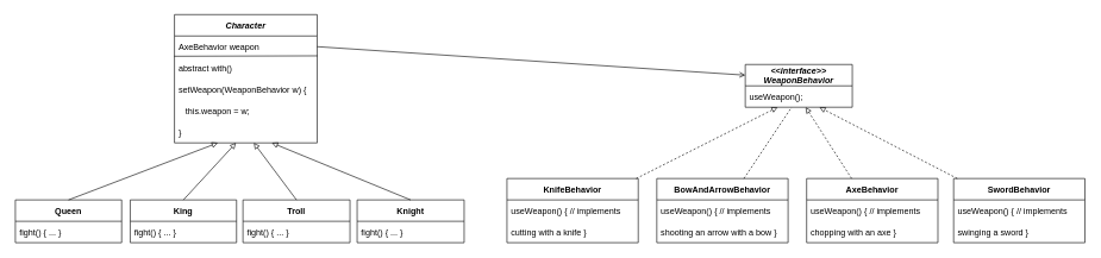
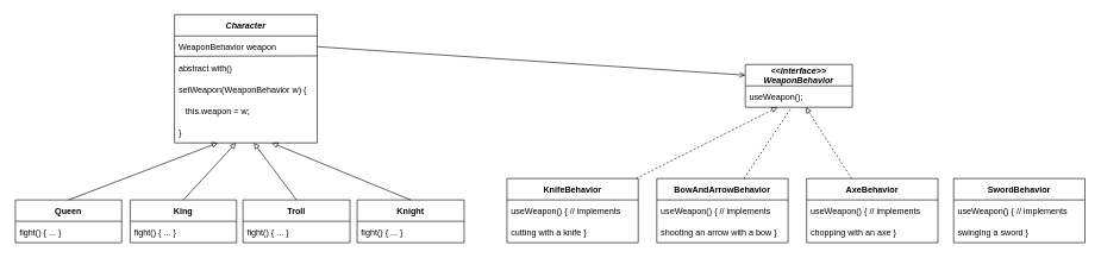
- <mxCell id="3" value="AxeBehavior weapon" style="text;strokeColor=none;fillColor=none;align=left;verticalAlign=middle;spacingLeft=4;spacingRight=4;overflow=hidden;points=[[0,0.5],[1,0.5]];portConstraint=eastwest;rotatable=0;fontStyle=0;shadow=0;glass=0;rounded=0;" parent="2" vertex="1"><mxGeometry y="30" width="200" height="30" as="geometry" /></mxCell>
+ <mxCell id="3" value="WeaponBehavior weapon" style="text;strokeColor=none;fillColor=none;align=left;verticalAlign=middle;spacingLeft=4;spacingRight=4;overflow=hidden;points=[[0,0.5],[1,0.5]];portConstraint=eastwest;rotatable=0;fontStyle=0;shadow=0;glass=0;rounded=0;" parent="2" vertex="1"><mxGeometry y="30" width="200" height="30" as="geometry" /></mxCell>
- <mxCell id="39" value="" style="endArrow=block;html=1;rounded=0;endFill=0;dashed=1;" parent="1" source="36" target="22" edge="1"><mxGeometry width="50" height="50" relative="1" as="geometry"><mxPoint x="1168" y="260" as="sourcePoint" /><mxPoint x="1042" y="170" as="targetPoint" /></mxGeometry></mxCell>
